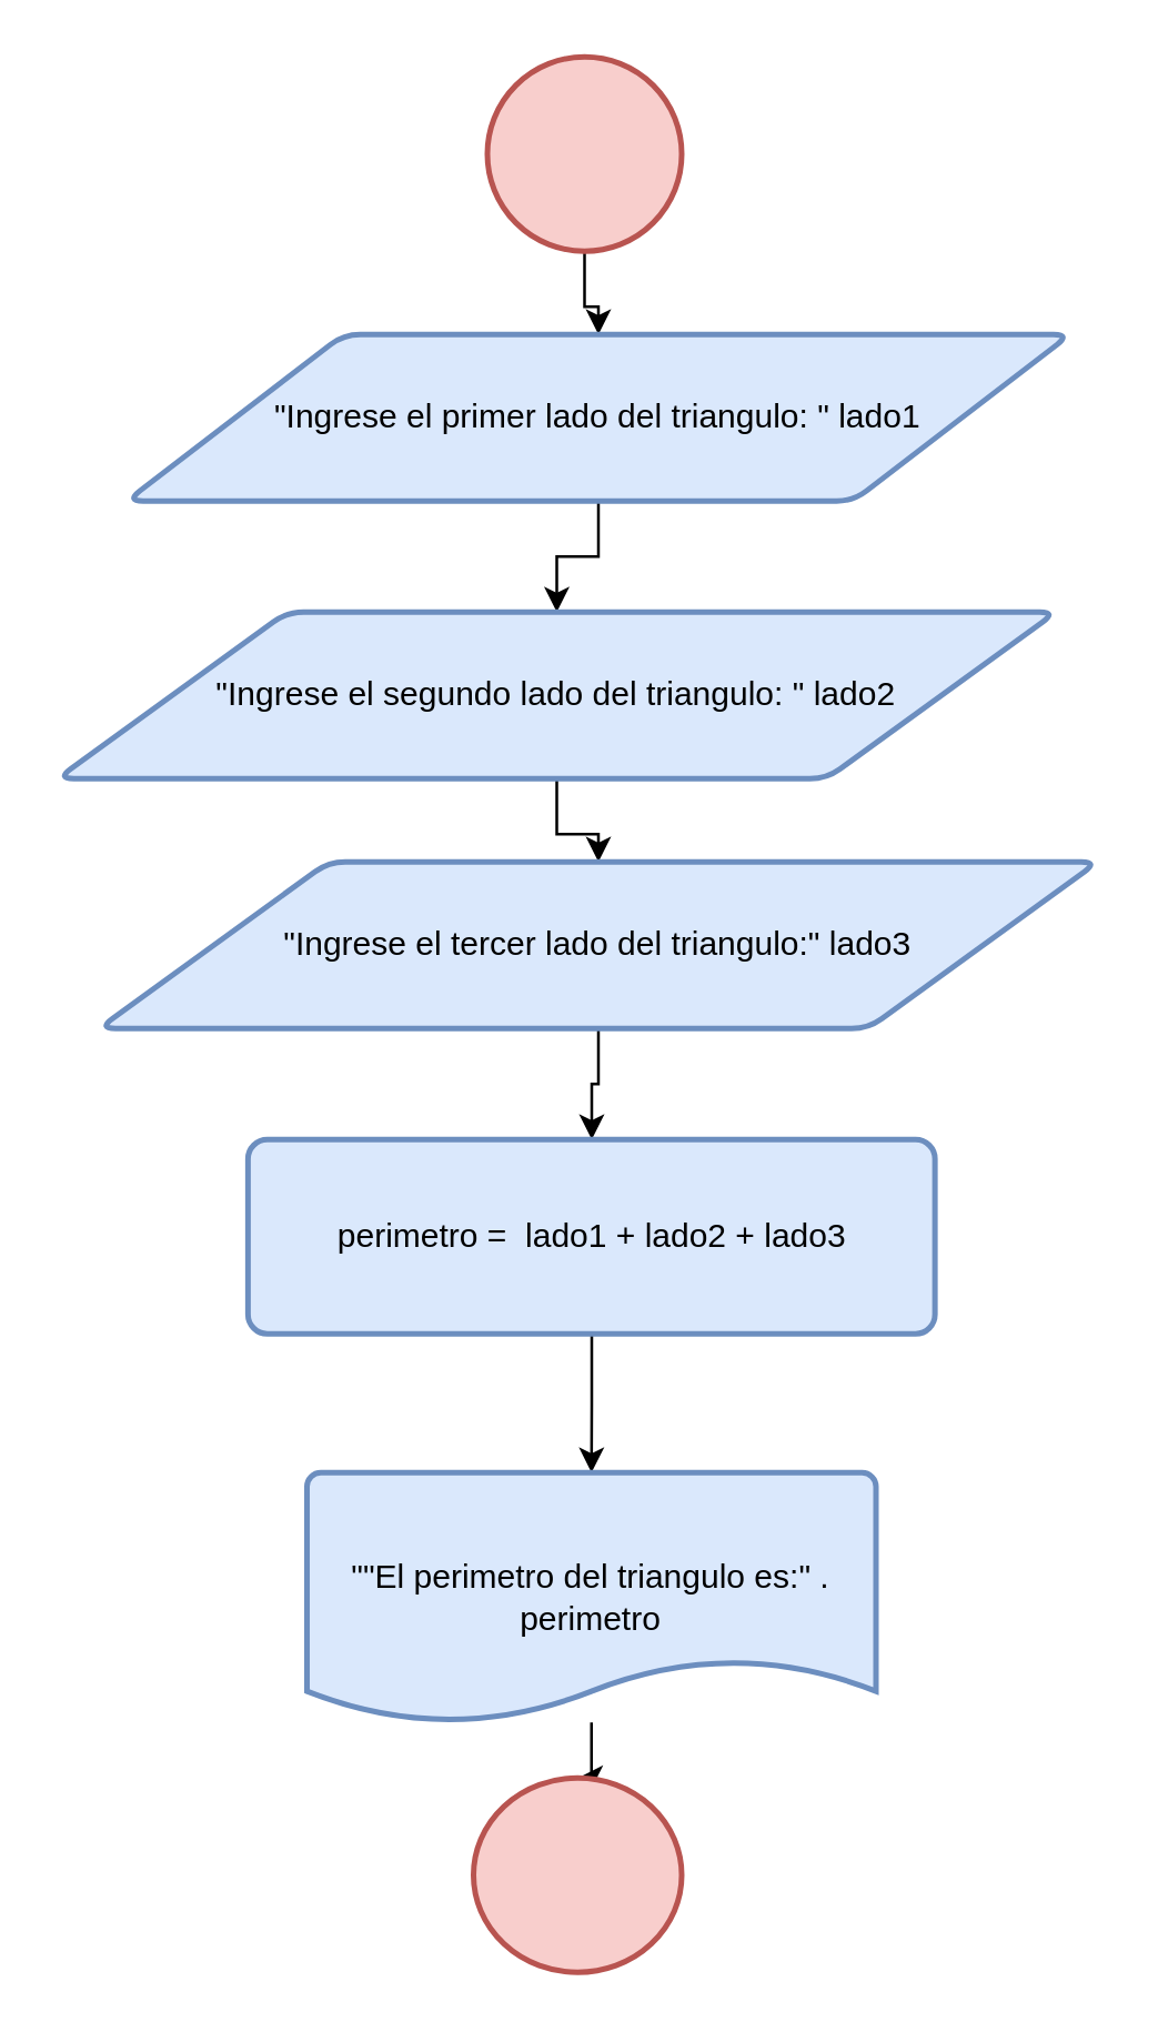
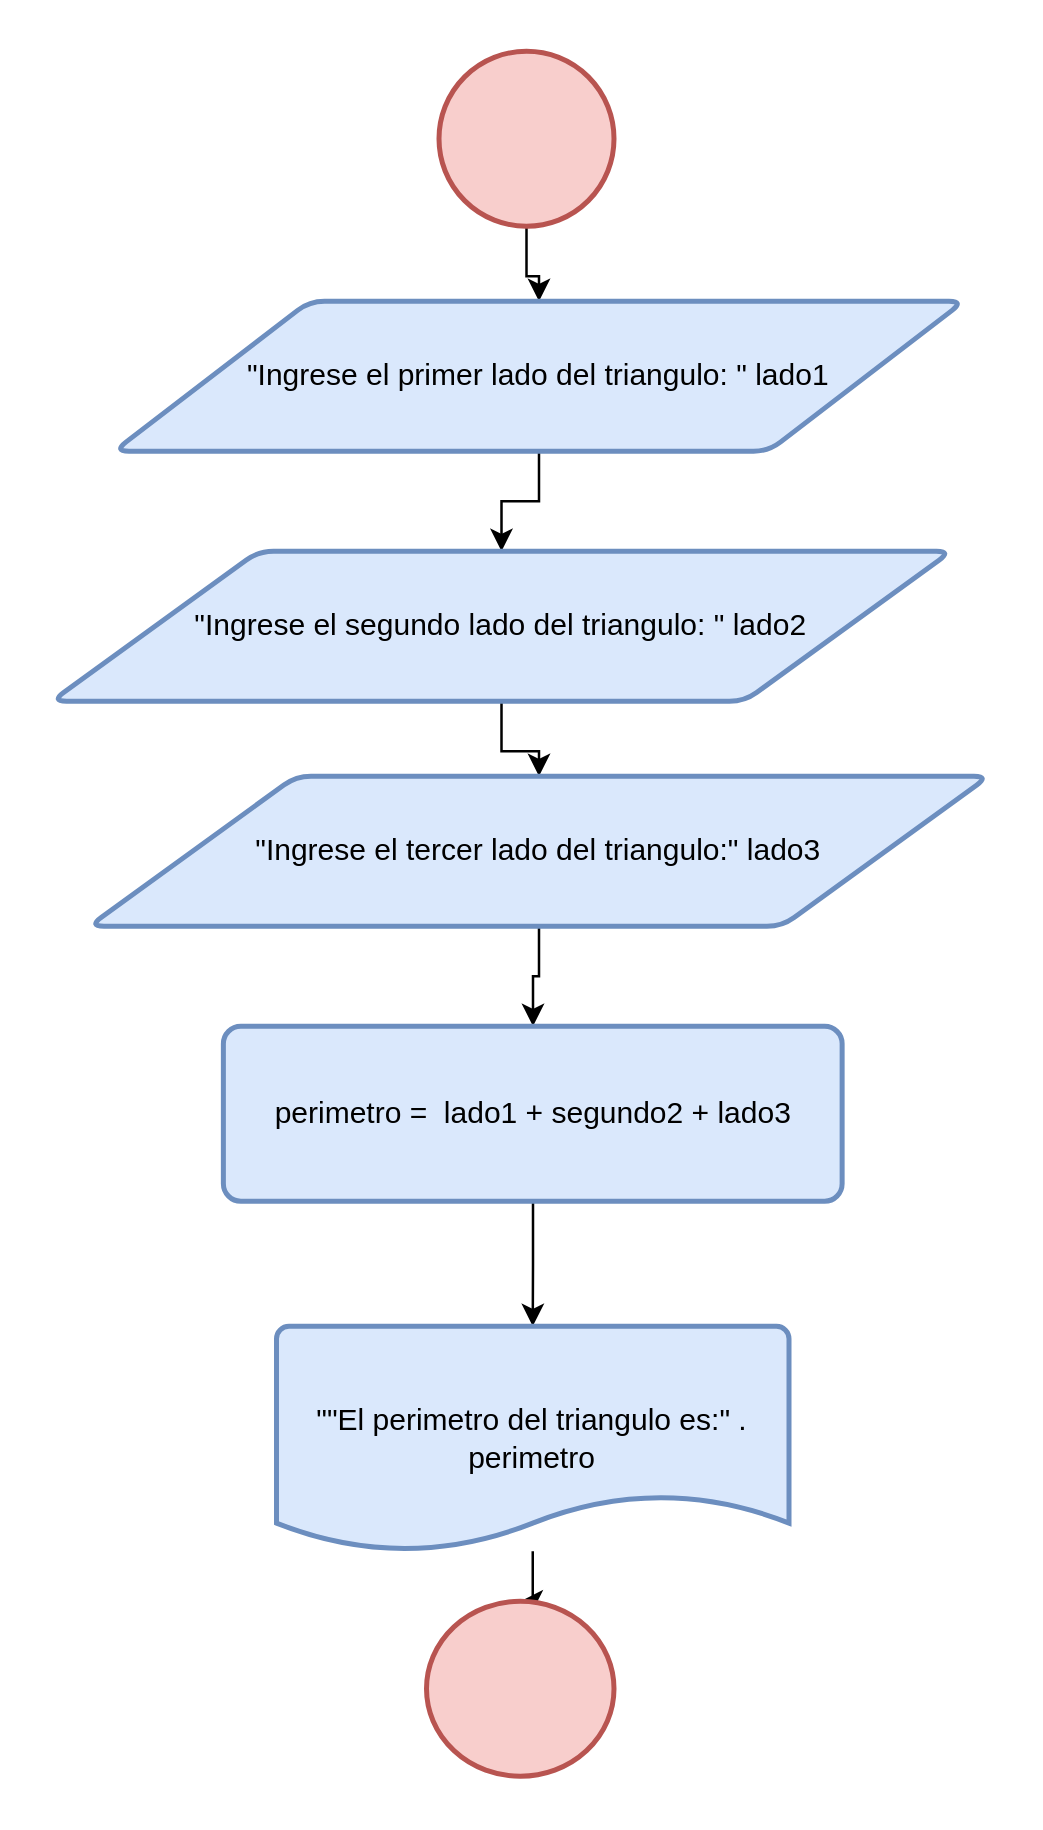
- <mxCell id="11" value="perimetro =&amp;nbsp; lado1 + lado2 + lado3" style="rounded=1;whiteSpace=wrap;html=1;absoluteArcSize=1;arcSize=14;strokeWidth=2;fillColor=#dae8fc;strokeColor=#6c8ebf;" vertex="1" parent="1"><mxGeometry x="88.75" y="410" width="247.5" height="70" as="geometry" /></mxCell>
+ <mxCell id="11" value="perimetro =&amp;nbsp; lado1 + segundo2 + lado3" style="rounded=1;whiteSpace=wrap;html=1;absoluteArcSize=1;arcSize=14;strokeWidth=2;fillColor=#dae8fc;strokeColor=#6c8ebf;" vertex="1" parent="1"><mxGeometry x="88.75" y="410" width="247.5" height="70" as="geometry" /></mxCell>
